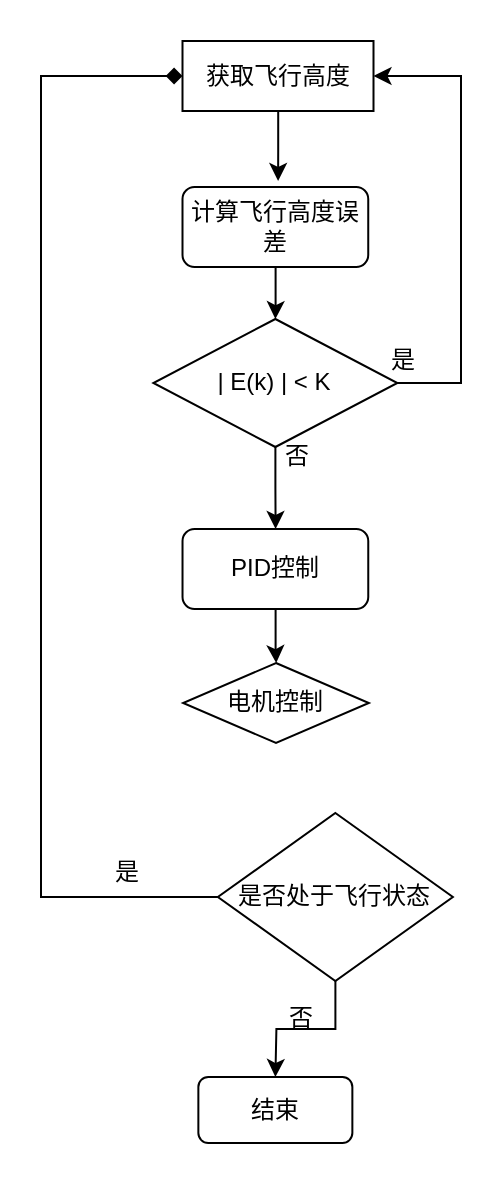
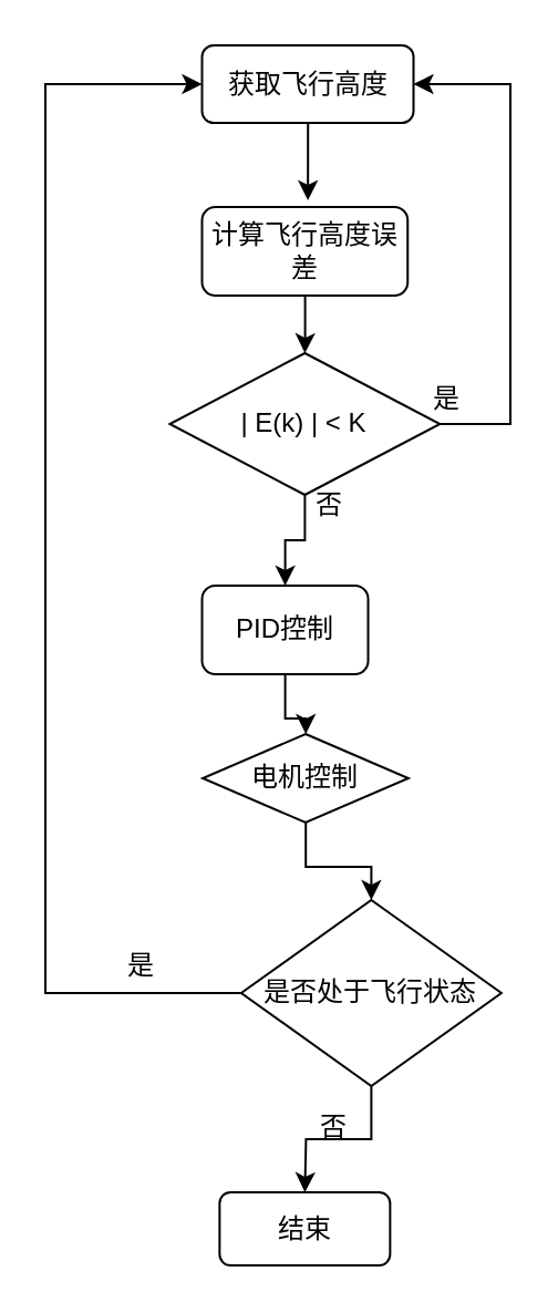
- <mxCell id="13" style="edgeStyle=orthogonalEdgeStyle;rounded=0;orthogonalLoop=1;jettySize=auto;html=1;entryX=0;entryY=0.5;entryDx=0;entryDy=0;exitX=0;exitY=0.5;exitDx=0;exitDy=0;endArrow=diamond;" parent="1" source="17" target="3" edge="1"><mxGeometry relative="1" as="geometry"><Array as="points"><mxPoint x="20" y="448" /><mxPoint x="20" y="38" /></Array></mxGeometry></mxCell>
+ <mxCell id="13" style="edgeStyle=orthogonalEdgeStyle;rounded=0;orthogonalLoop=1;jettySize=auto;html=1;entryX=0;entryY=0.5;entryDx=0;entryDy=0;exitX=0;exitY=0.5;exitDx=0;exitDy=0;" parent="1" source="17" target="3" edge="1"><mxGeometry relative="1" as="geometry"><Array as="points"><mxPoint x="20" y="448" /><mxPoint x="20" y="38" /></Array></mxGeometry></mxCell>
- <mxCell id="3" value="获取飞行高度" style="whiteSpace=wrap;html=1;rounded=0;" parent="1" vertex="1"><mxGeometry x="90.75" y="20" width="95.5" height="35" as="geometry" /></mxCell>
+ <mxCell id="3" value="获取飞行高度" style="rounded=1;whiteSpace=wrap;html=1;" parent="1" vertex="1"><mxGeometry x="90.75" y="20" width="95.5" height="35" as="geometry" /></mxCell>
- <mxCell id="6" value="PID控制" style="whiteSpace=wrap;html=1;rounded=1;" parent="1" vertex="1"><mxGeometry x="90.76" y="264" width="92.87" height="40" as="geometry" /></mxCell>
+ <mxCell id="6" value="PID控制" style="whiteSpace=wrap;html=1;rounded=1;" parent="1" vertex="1"><mxGeometry x="90.76" y="264" width="75" height="40" as="geometry" /></mxCell>
+ <mxCell id="14" value="" style="edgeStyle=orthogonalEdgeStyle;rounded=0;orthogonalLoop=1;jettySize=auto;html=1;" edge="1" parent="1" source="15" target="17"><mxGeometry relative="1" as="geometry" /></mxCell>
